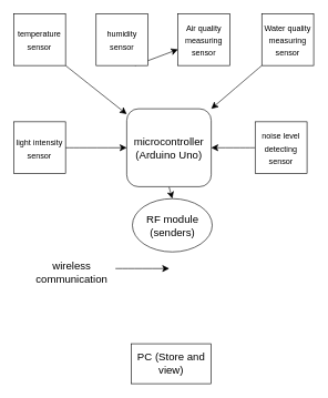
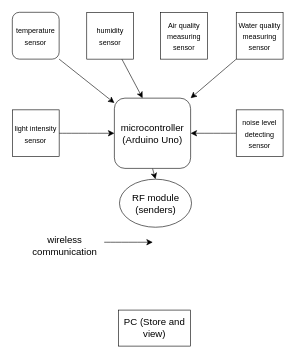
- <mxCell id="6" value="&lt;font style=&quot;font-size: 12px;&quot;&gt;temperature sensor&lt;/font&gt;" style="whiteSpace=wrap;html=1;aspect=fixed;fontSize=16;" vertex="1" parent="1"><mxGeometry x="20" y="20" width="78" height="78" as="geometry" /></mxCell>
+ <mxCell id="6" value="&lt;font style=&quot;font-size: 12px;&quot;&gt;temperature sensor&lt;/font&gt;" style="whiteSpace=wrap;html=1;aspect=fixed;fontSize=16;rounded=1;" vertex="1" parent="1"><mxGeometry x="20" y="20" width="78" height="78" as="geometry" /></mxCell>
- <mxCell id="7" style="edgeStyle=none;curved=1;rounded=0;orthogonalLoop=1;jettySize=auto;html=1;exitX=0.75;exitY=1;exitDx=0;exitDy=0;fontSize=12;startSize=8;endSize=8;" edge="1" parent="1" source="8" target="9"><mxGeometry relative="1" as="geometry" /></mxCell>
+ <mxCell id="7" style="edgeStyle=none;curved=1;rounded=0;orthogonalLoop=1;jettySize=auto;html=1;exitX=0.75;exitY=1;exitDx=0;exitDy=0;entryX=0.37;entryY=0;entryDx=0;entryDy=0;entryPerimeter=0;fontSize=12;startSize=8;endSize=8;" edge="1" parent="1" source="8" target="3"><mxGeometry relative="1" as="geometry" /></mxCell>
- <mxCell id="15" value="&lt;font style=&quot;font-size: 12px;&quot;&gt;noise level detecting sensor&lt;/font&gt;" style="whiteSpace=wrap;html=1;aspect=fixed;fontSize=16;" vertex="1" parent="1"><mxGeometry x="383" y="182.5" width="78" height="78" as="geometry" /></mxCell>
+ <mxCell id="15" value="&lt;font style=&quot;font-size: 12px;&quot;&gt;noise level detecting sensor&lt;/font&gt;" style="whiteSpace=wrap;html=1;aspect=fixed;fontSize=16;" vertex="1" parent="1"><mxGeometry x="393" y="182.5" width="78" height="78" as="geometry" /></mxCell>
